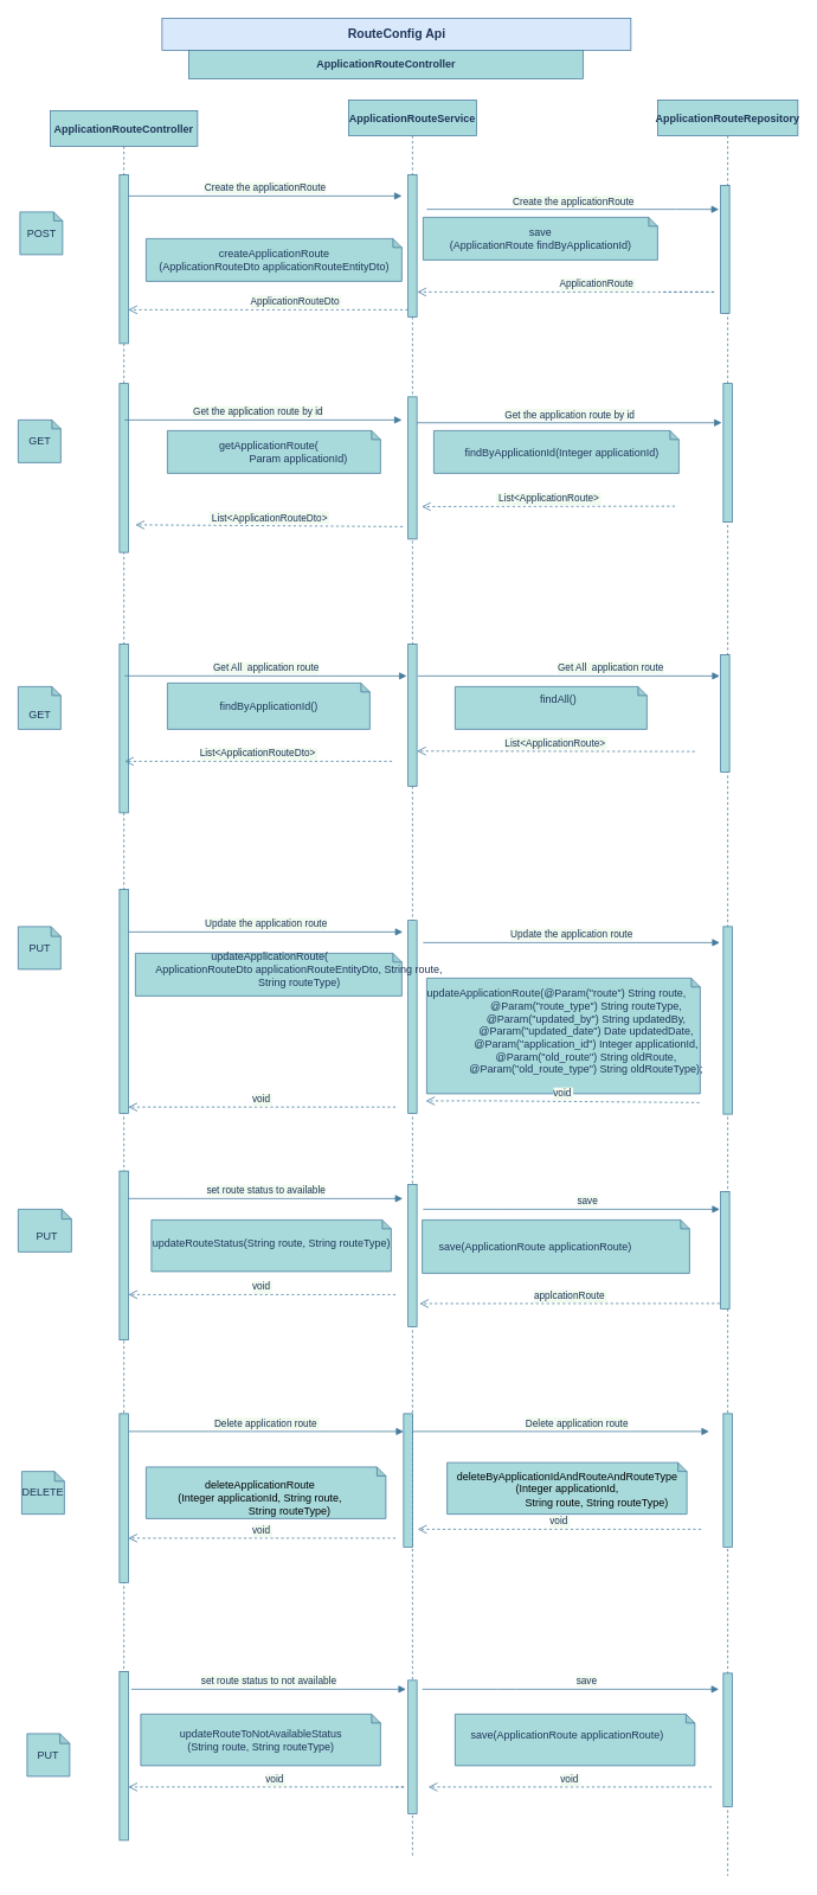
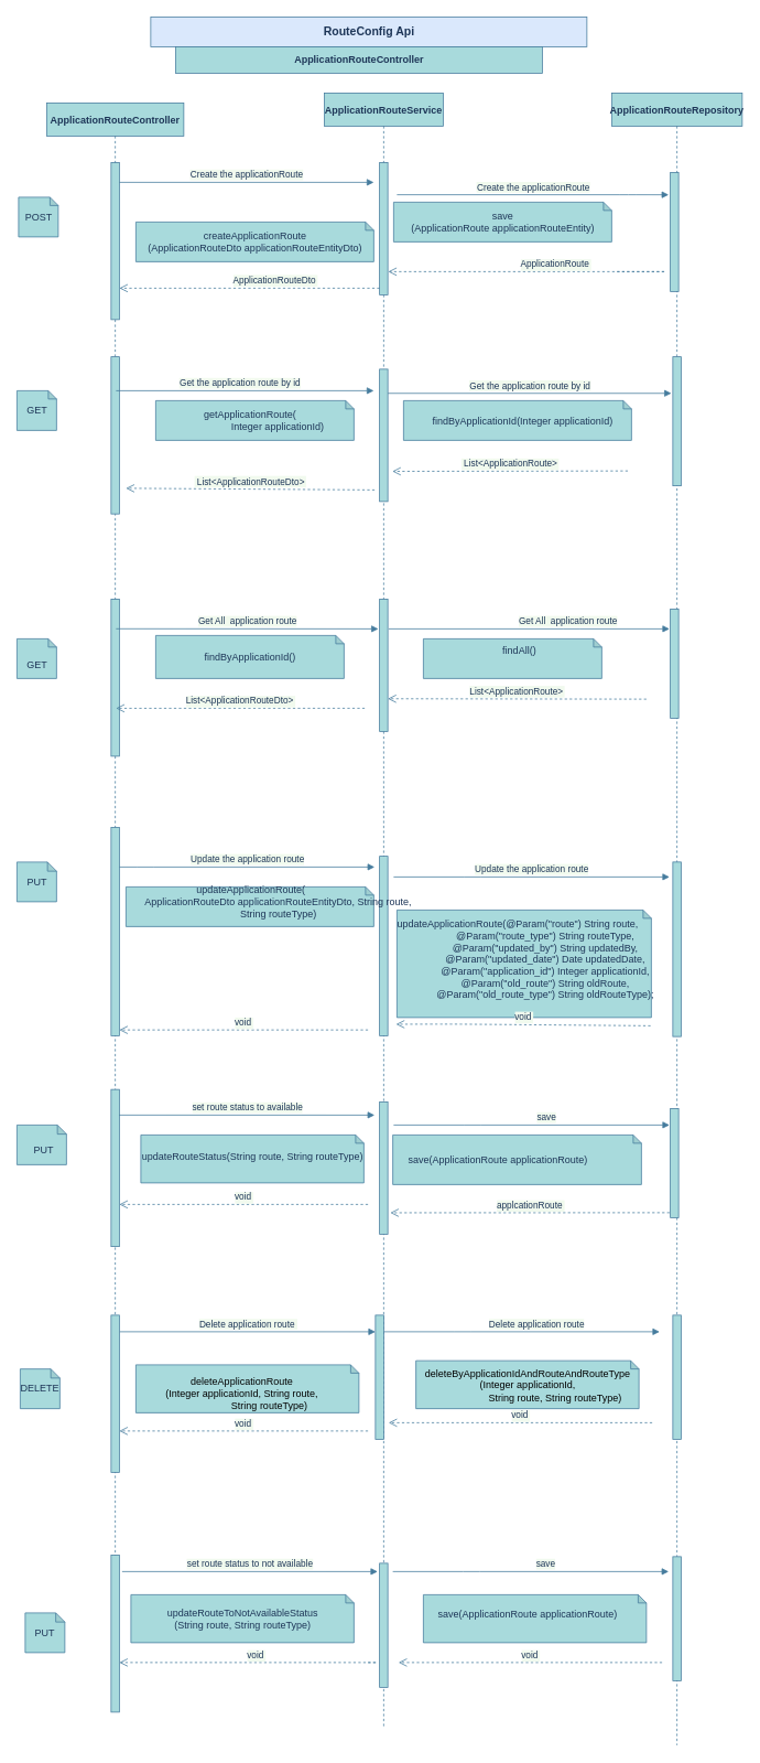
- <mxCell id="20" value="save&lt;br&gt;(ApplicationRoute findByApplicationId)" style="text;html=1;align=center;verticalAlign=middle;resizable=0;points=[];autosize=1;strokeColor=none;fontColor=#1D3557;" parent="1" vertex="1"><mxGeometry x="488" y="253" width="240" height="30" as="geometry" /></mxCell>
+ <mxCell id="20" value="save&lt;br&gt;(ApplicationRoute applicationRouteEntity)" style="text;html=1;align=center;verticalAlign=middle;resizable=0;points=[];autosize=1;strokeColor=none;fontColor=#1D3557;" parent="1" vertex="1"><mxGeometry x="488" y="253" width="240" height="30" as="geometry" /></mxCell>
- <mxCell id="58" value="&lt;div&gt;getApplicationRoute(&lt;/div&gt;&lt;div&gt;&amp;nbsp; &amp;nbsp; &amp;nbsp; &amp;nbsp; &amp;nbsp; &amp;nbsp; &amp;nbsp; &amp;nbsp; &amp;nbsp; &amp;nbsp; Param applicationId)&lt;/div&gt;" style="text;html=1;align=center;verticalAlign=middle;resizable=0;points=[];autosize=1;strokeColor=none;fontColor=#1D3557;" parent="1" vertex="1"><mxGeometry x="207" y="493" width="190" height="30" as="geometry" /></mxCell>
+ <mxCell id="58" value="&lt;div&gt;getApplicationRoute(&lt;/div&gt;&lt;div&gt;&amp;nbsp; &amp;nbsp; &amp;nbsp; &amp;nbsp; &amp;nbsp; &amp;nbsp; &amp;nbsp; &amp;nbsp; &amp;nbsp; &amp;nbsp; Integer applicationId)&lt;/div&gt;" style="text;html=1;align=center;verticalAlign=middle;resizable=0;points=[];autosize=1;strokeColor=none;fontColor=#1D3557;" parent="1" vertex="1"><mxGeometry x="207" y="493" width="190" height="30" as="geometry" /></mxCell>
